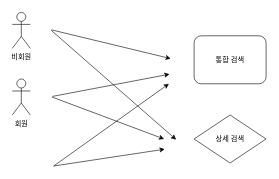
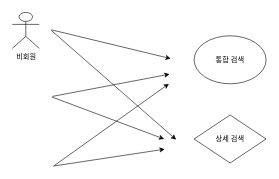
- <mxCell id="2" value="비회원" style="shape=umlActor;verticalLabelPosition=bottom;verticalAlign=top;html=1;outlineConnect=0;" vertex="1" parent="1"><mxGeometry x="20" y="20" width="30" height="60" as="geometry" /></mxCell>
+ <mxCell id="2" value="비회원" style="shape=umlActor;verticalLabelPosition=bottom;verticalAlign=top;html=1;outlineConnect=0;" vertex="1" parent="1"><mxGeometry x="20" y="20" width="45" height="60" as="geometry" /></mxCell>
- <mxCell id="3" value="통합 검색" style="whiteSpace=wrap;html=1;rounded=1;" vertex="1" parent="1"><mxGeometry x="323" y="59" width="120" height="80" as="geometry" /></mxCell>
+ <mxCell id="3" value="통합 검색" style="ellipse;whiteSpace=wrap;html=1;" vertex="1" parent="1"><mxGeometry x="323" y="59" width="120" height="80" as="geometry" /></mxCell>
- <mxCell id="7" value="회원" style="shape=umlActor;verticalLabelPosition=bottom;verticalAlign=top;html=1;outlineConnect=0;" vertex="1" parent="1"><mxGeometry x="20" y="131" width="30" height="60" as="geometry" /></mxCell>
